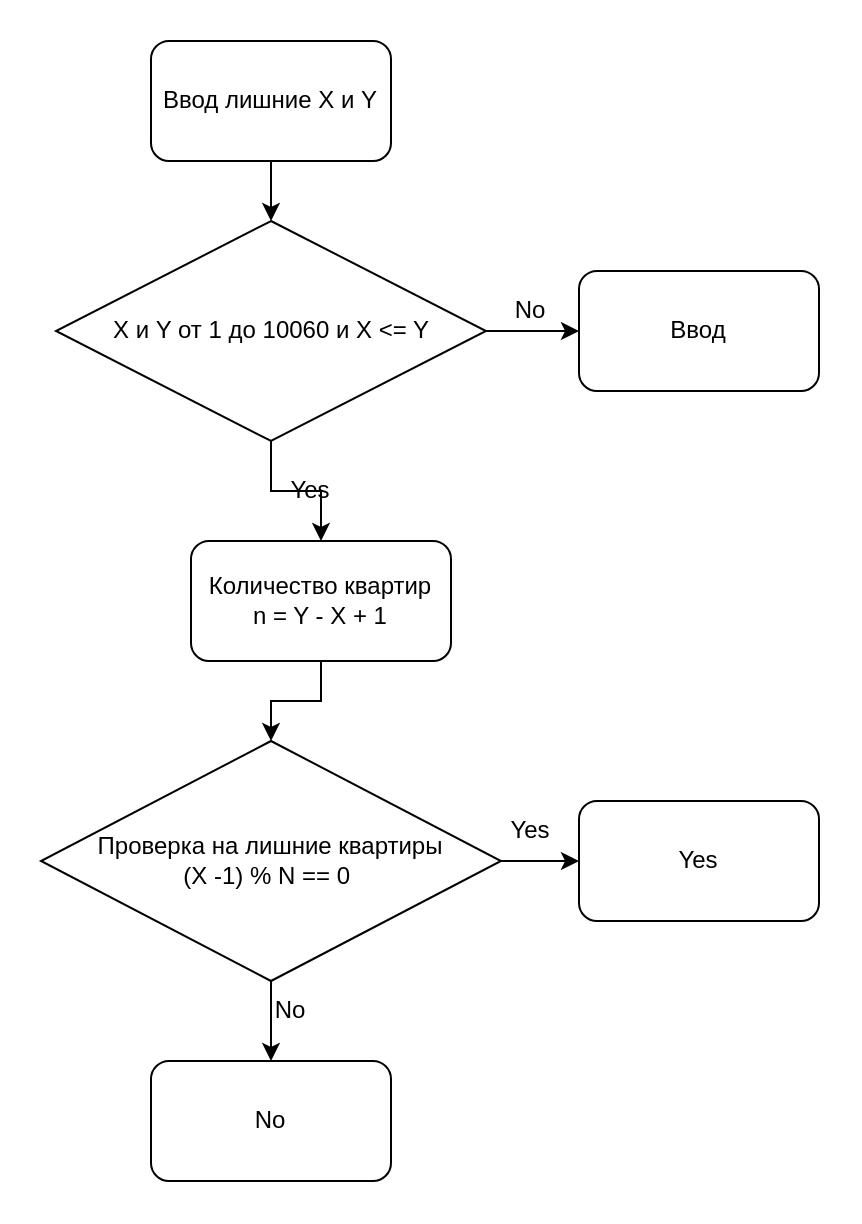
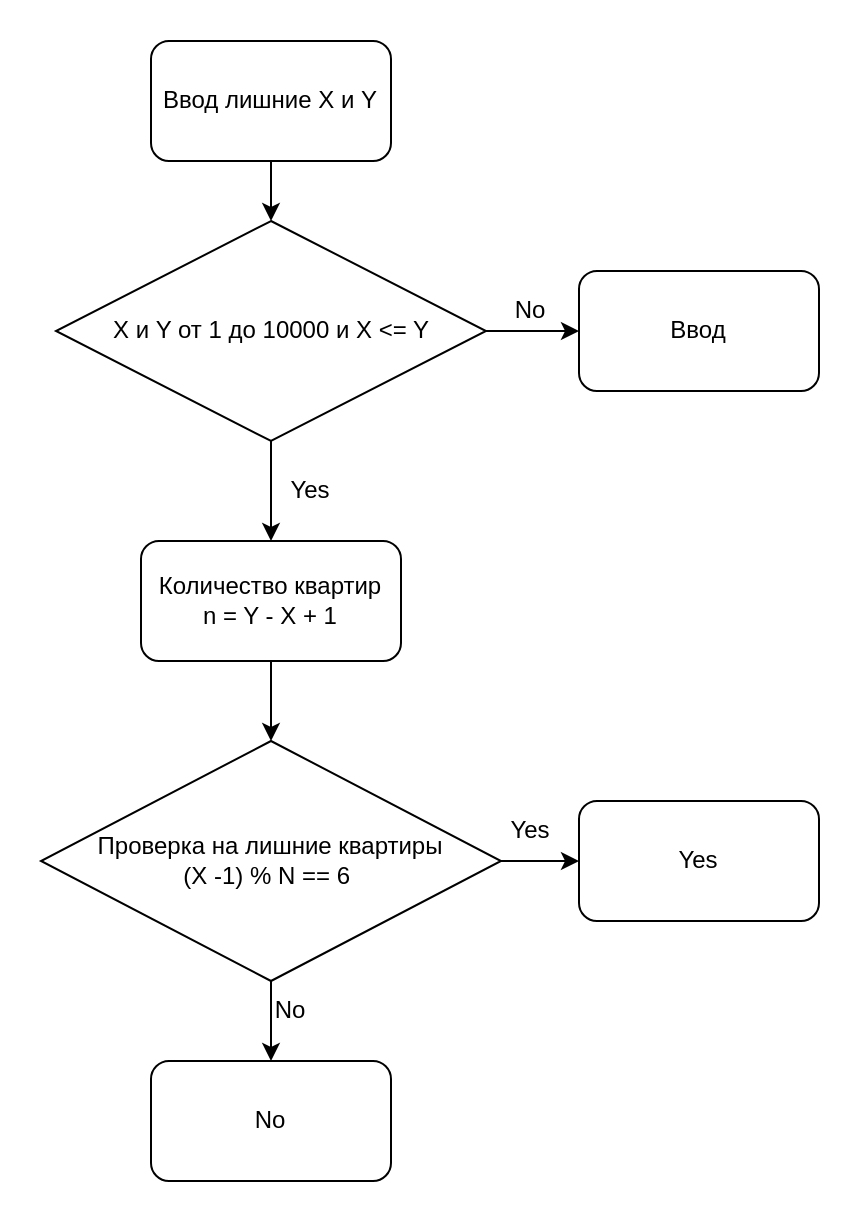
- <mxCell id="6" value="X и Y от 1 до 10060 и X &amp;lt;= Y" style="rhombus;whiteSpace=wrap;html=1;" vertex="1" parent="1"><mxGeometry x="27.5" y="110" width="215" height="110" as="geometry" /></mxCell>
+ <mxCell id="6" value="X и Y от 1 до 10000 и X &amp;lt;= Y" style="rhombus;whiteSpace=wrap;html=1;" vertex="1" parent="1"><mxGeometry x="27.5" y="110" width="215" height="110" as="geometry" /></mxCell>
- <mxCell id="9" value="Количество квартир&lt;br&gt;n = Y - X + 1" style="rounded=1;whiteSpace=wrap;html=1;" vertex="1" parent="1"><mxGeometry x="95" y="270" width="130" height="60" as="geometry" /></mxCell>
+ <mxCell id="9" value="Количество квартир&lt;br&gt;n = Y - X + 1" style="rounded=1;whiteSpace=wrap;html=1;" vertex="1" parent="1"><mxGeometry x="70" y="270" width="130" height="60" as="geometry" /></mxCell>
- <mxCell id="14" value="Проверка на лишние квартиры&lt;br&gt;(X -1) % N == 0&amp;nbsp;" style="rhombus;whiteSpace=wrap;html=1;" vertex="1" parent="1"><mxGeometry x="20" y="370" width="230" height="120" as="geometry" /></mxCell>
+ <mxCell id="14" value="Проверка на лишние квартиры&lt;br&gt;(X -1) % N == 6&amp;nbsp;" style="rhombus;whiteSpace=wrap;html=1;" vertex="1" parent="1"><mxGeometry x="20" y="370" width="230" height="120" as="geometry" /></mxCell>
